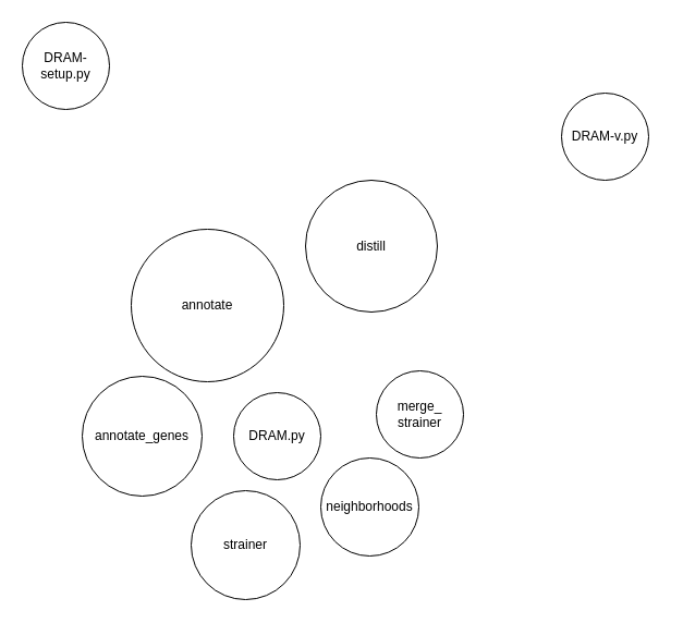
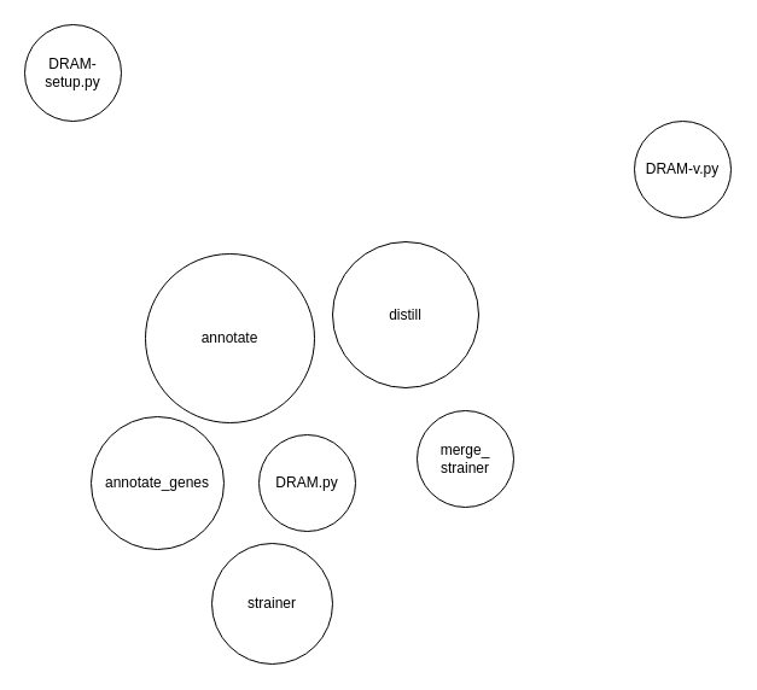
- <mxCell id="9" value="DRAM-v.py" style="ellipse;whiteSpace=wrap;html=1;aspect=fixed;" vertex="1" parent="1"><mxGeometry x="515" y="85" width="80" height="80" as="geometry" /></mxCell>
+ <mxCell id="9" value="DRAM-v.py" style="ellipse;whiteSpace=wrap;html=1;aspect=fixed;" vertex="1" parent="1"><mxGeometry x="525" y="100" width="80" height="80" as="geometry" /></mxCell>
- <mxCell id="8" value="distill" style="ellipse;whiteSpace=wrap;html=1;aspect=fixed;" vertex="1" parent="1"><mxGeometry x="280" y="165" width="121" height="121" as="geometry" /></mxCell>
+ <mxCell id="8" value="distill" style="ellipse;whiteSpace=wrap;html=1;aspect=fixed;" vertex="1" parent="1"><mxGeometry x="275" y="200" width="121" height="121" as="geometry" /></mxCell>
- <mxCell id="6" value="neighborhoods" style="ellipse;whiteSpace=wrap;html=1;aspect=fixed;" vertex="1" parent="1"><mxGeometry x="294" y="420" width="90" height="90" as="geometry" /></mxCell>
